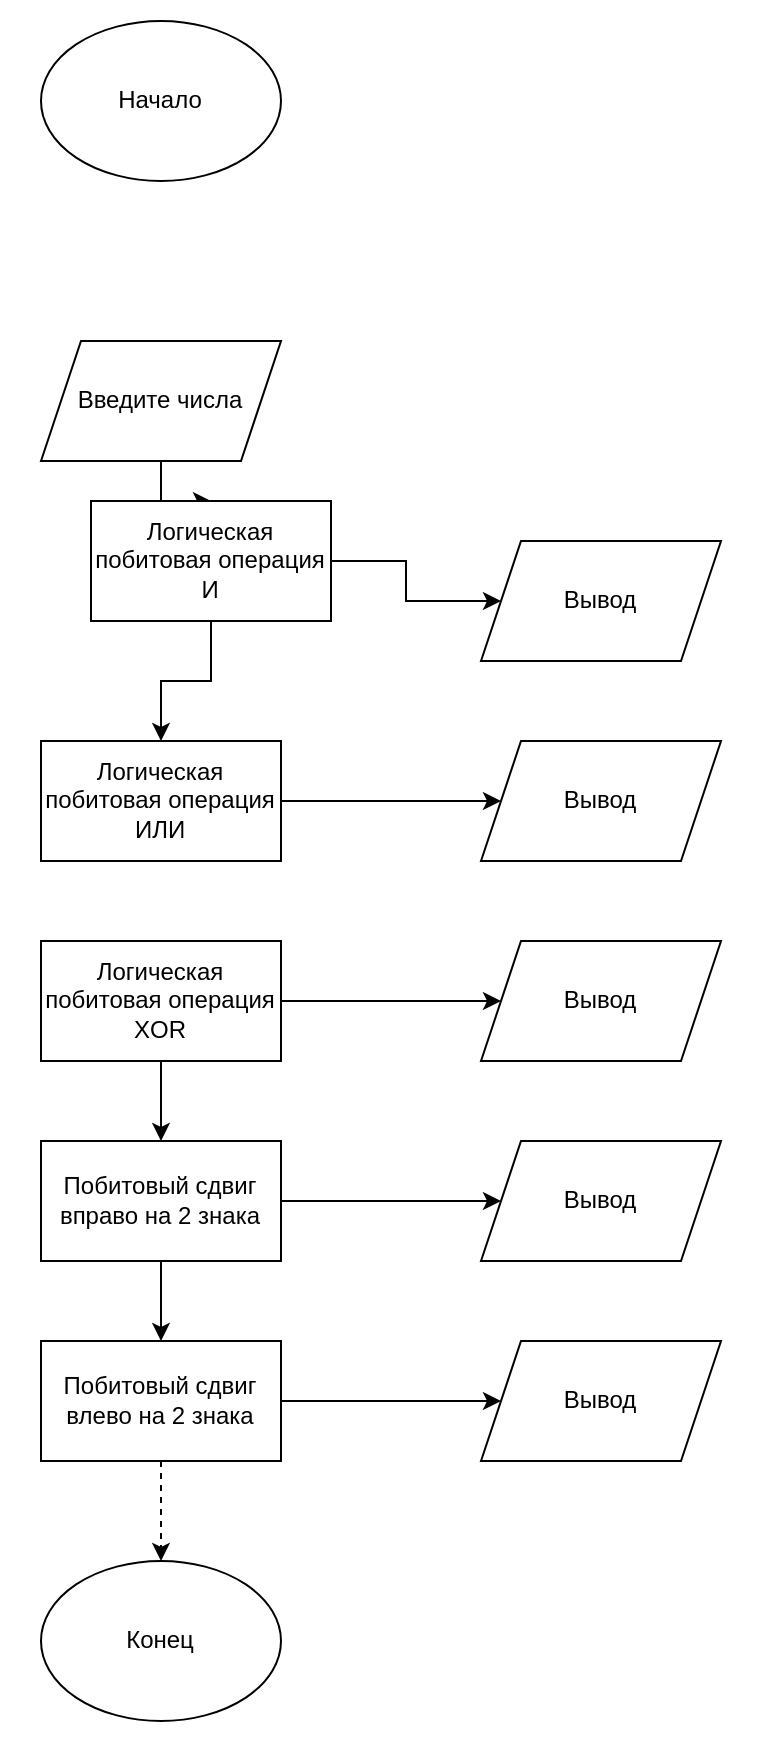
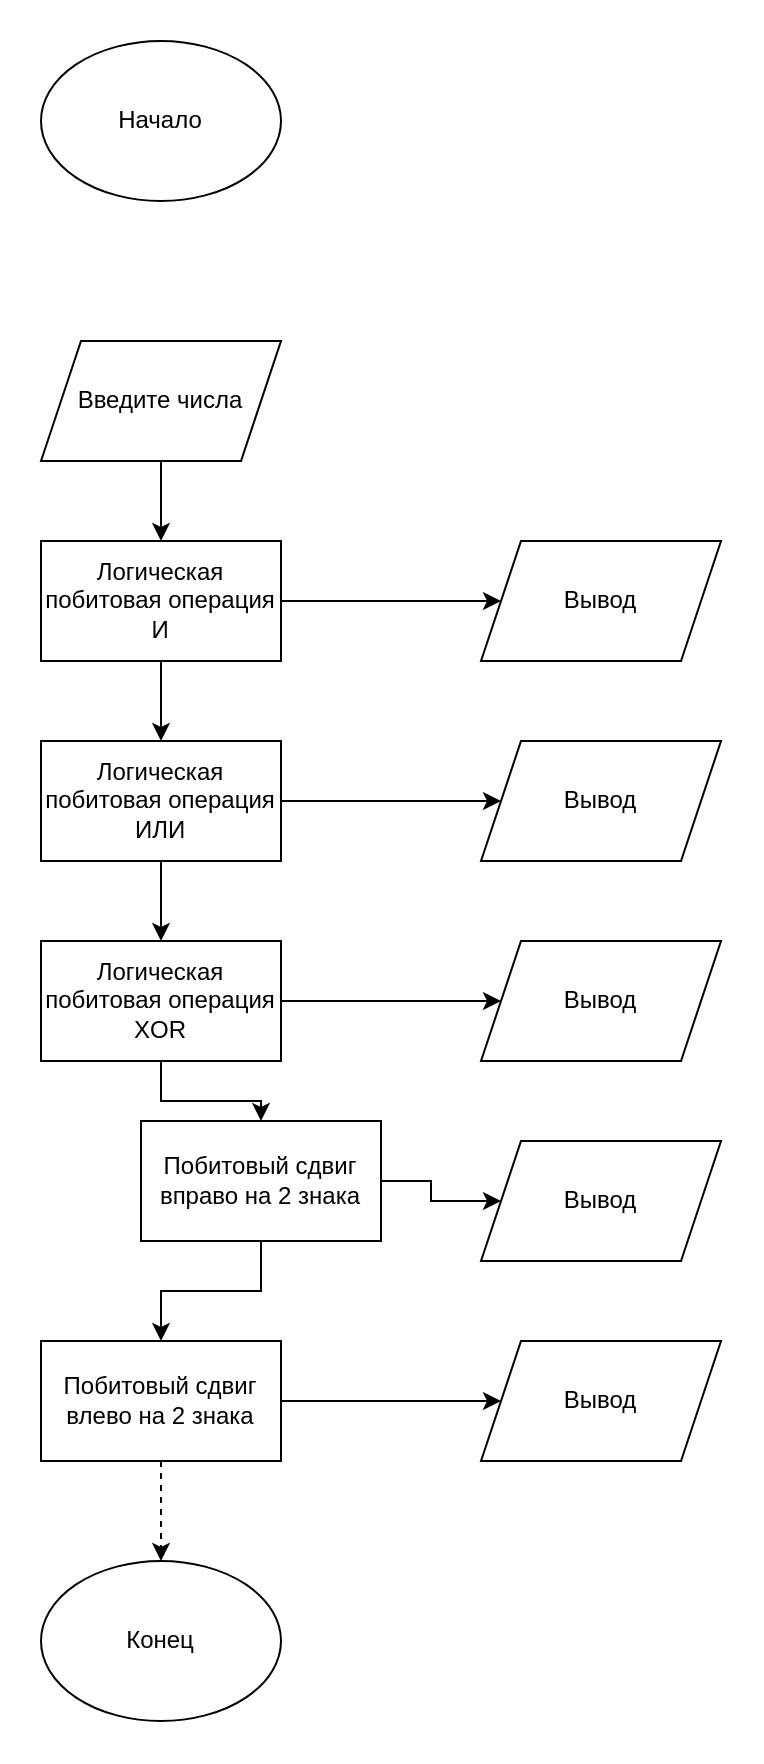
- <mxCell id="2" value="Начало" style="ellipse;whiteSpace=wrap;html=1;" vertex="1" parent="1"><mxGeometry x="20" y="10" width="120" height="80" as="geometry" /></mxCell>
+ <mxCell id="2" value="Начало" style="ellipse;whiteSpace=wrap;html=1;" vertex="1" parent="1"><mxGeometry x="20" y="20" width="120" height="80" as="geometry" /></mxCell>
- <mxCell id="7" value="Логическая побитовая операция И" style="rounded=0;whiteSpace=wrap;html=1;" vertex="1" parent="1"><mxGeometry x="45" y="250" width="120" height="60" as="geometry" /></mxCell>
+ <mxCell id="7" value="Логическая побитовая операция И" style="rounded=0;whiteSpace=wrap;html=1;" vertex="1" parent="1"><mxGeometry x="20" y="270" width="120" height="60" as="geometry" /></mxCell>
+ <mxCell id="8" style="edgeStyle=orthogonalEdgeStyle;rounded=0;orthogonalLoop=1;jettySize=auto;html=1;entryX=0.5;entryY=0;entryDx=0;entryDy=0;" edge="1" parent="1" source="10" target="13"><mxGeometry relative="1" as="geometry" /></mxCell>
- <mxCell id="16" value="Побитовый сдвиг вправо на 2 знака" style="rounded=0;whiteSpace=wrap;html=1;" vertex="1" parent="1"><mxGeometry x="20" y="570" width="120" height="60" as="geometry" /></mxCell>
+ <mxCell id="16" value="Побитовый сдвиг вправо на 2 знака" style="rounded=0;whiteSpace=wrap;html=1;" vertex="1" parent="1"><mxGeometry x="70" y="560" width="120" height="60" as="geometry" /></mxCell>
